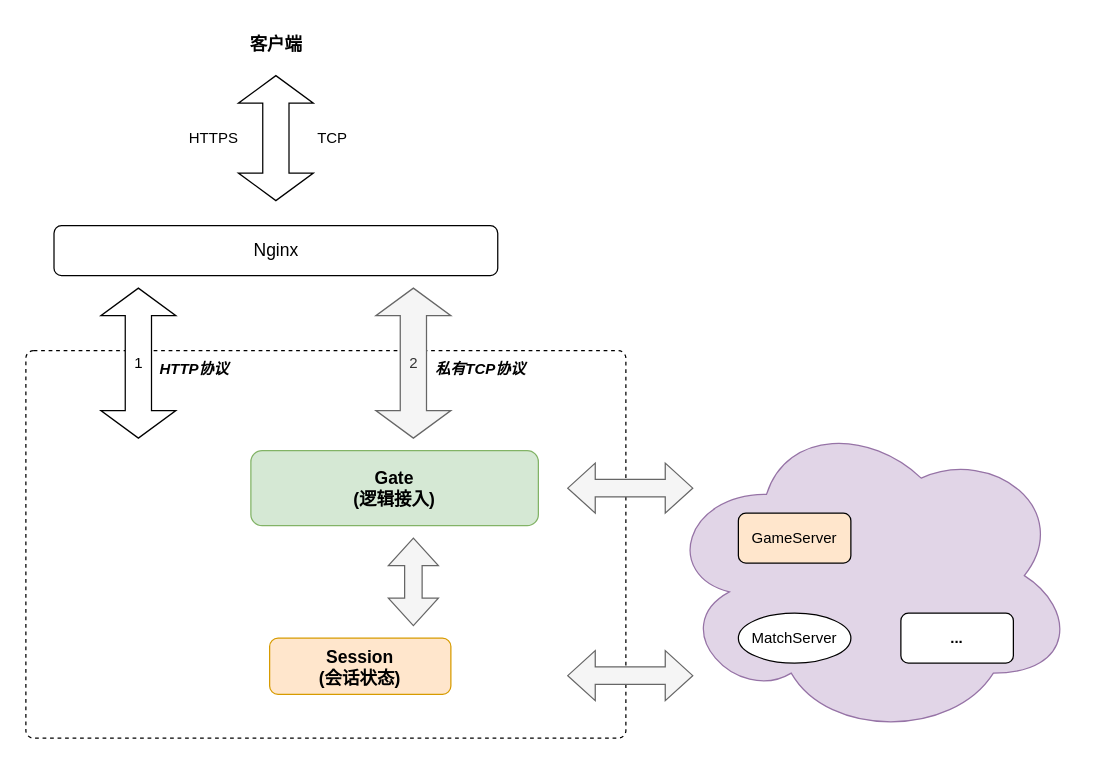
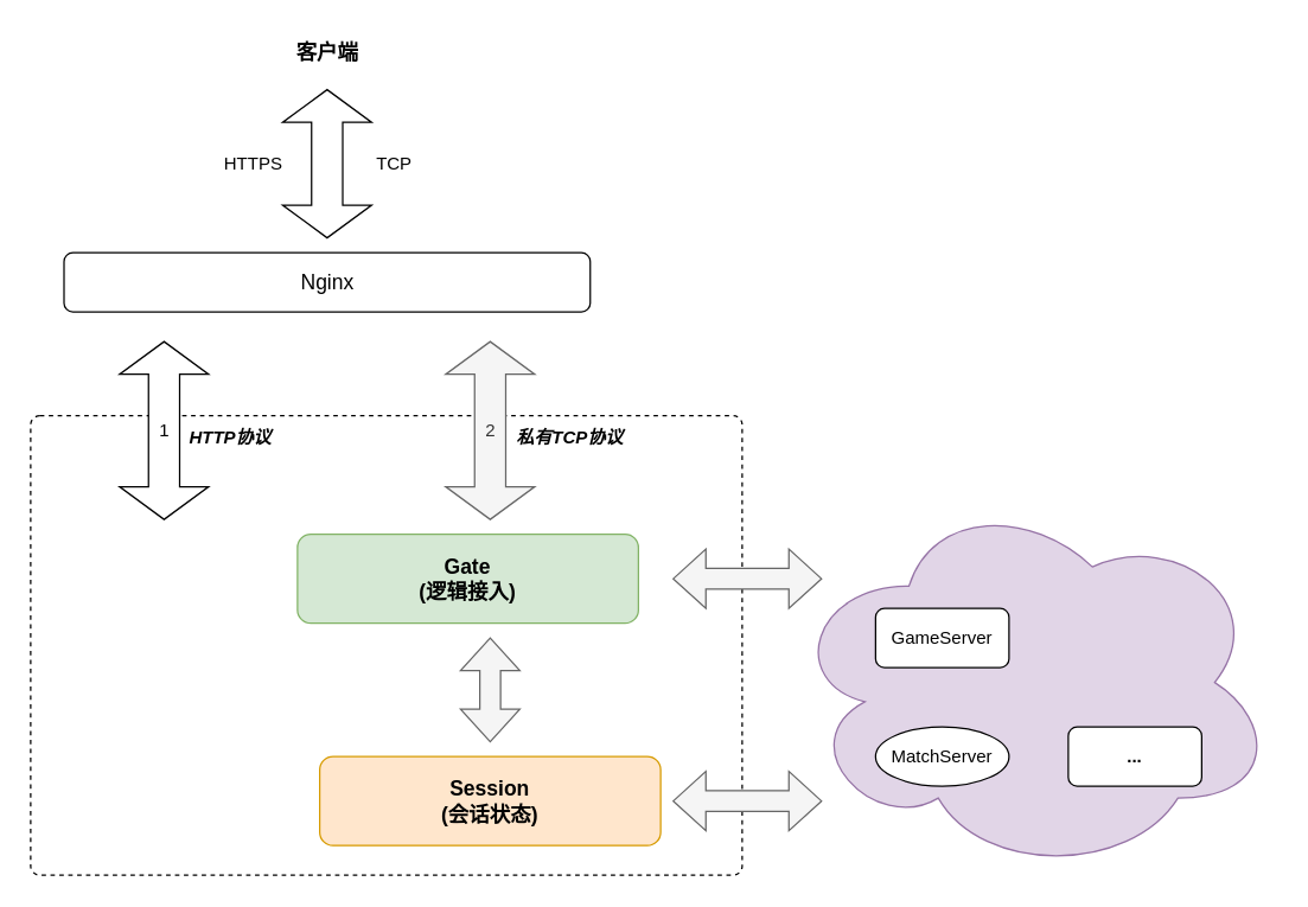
- <mxCell id="7" value="&lt;font style=&quot;font-size: 14px;&quot;&gt;Nginx&lt;/font&gt;" style="rounded=1;whiteSpace=wrap;html=1;" vertex="1" parent="1"><mxGeometry x="42.5" y="180" width="355" height="40" as="geometry" /></mxCell>
+ <mxCell id="7" value="&lt;font style=&quot;font-size: 14px;&quot;&gt;Nginx&lt;/font&gt;" style="rounded=1;whiteSpace=wrap;html=1;" vertex="1" parent="1"><mxGeometry x="42.5" y="170" width="355" height="40" as="geometry" /></mxCell>
- <mxCell id="18" value="GameServer" style="rounded=1;whiteSpace=wrap;html=1;fillColor=#ffe6cc;" vertex="1" parent="1"><mxGeometry x="590" y="410" width="90" height="40" as="geometry" /></mxCell>
+ <mxCell id="18" value="GameServer" style="rounded=1;whiteSpace=wrap;html=1;" vertex="1" parent="1"><mxGeometry x="590" y="410" width="90" height="40" as="geometry" /></mxCell>
- <mxCell id="14" value="&lt;b&gt;&lt;font style=&quot;font-size: 14px;&quot;&gt;Session&lt;/font&gt;&lt;/b&gt;&lt;div&gt;&lt;span style=&quot;font-size: 14px;&quot;&gt;&lt;b&gt;(会话状态)&lt;/b&gt;&lt;/span&gt;&lt;/div&gt;" style="rounded=1;whiteSpace=wrap;html=1;fillColor=#ffe6cc;strokeColor=#d79b00;" vertex="1" parent="1"><mxGeometry x="215" y="510" width="145" height="45" as="geometry" /></mxCell>
+ <mxCell id="14" value="&lt;b&gt;&lt;font style=&quot;font-size: 14px;&quot;&gt;Session&lt;/font&gt;&lt;/b&gt;&lt;div&gt;&lt;span style=&quot;font-size: 14px;&quot;&gt;&lt;b&gt;(会话状态)&lt;/b&gt;&lt;/span&gt;&lt;/div&gt;" style="rounded=1;whiteSpace=wrap;html=1;fillColor=#ffe6cc;strokeColor=#d79b00;" vertex="1" parent="1"><mxGeometry x="215" y="510" width="230" height="60" as="geometry" /></mxCell>
